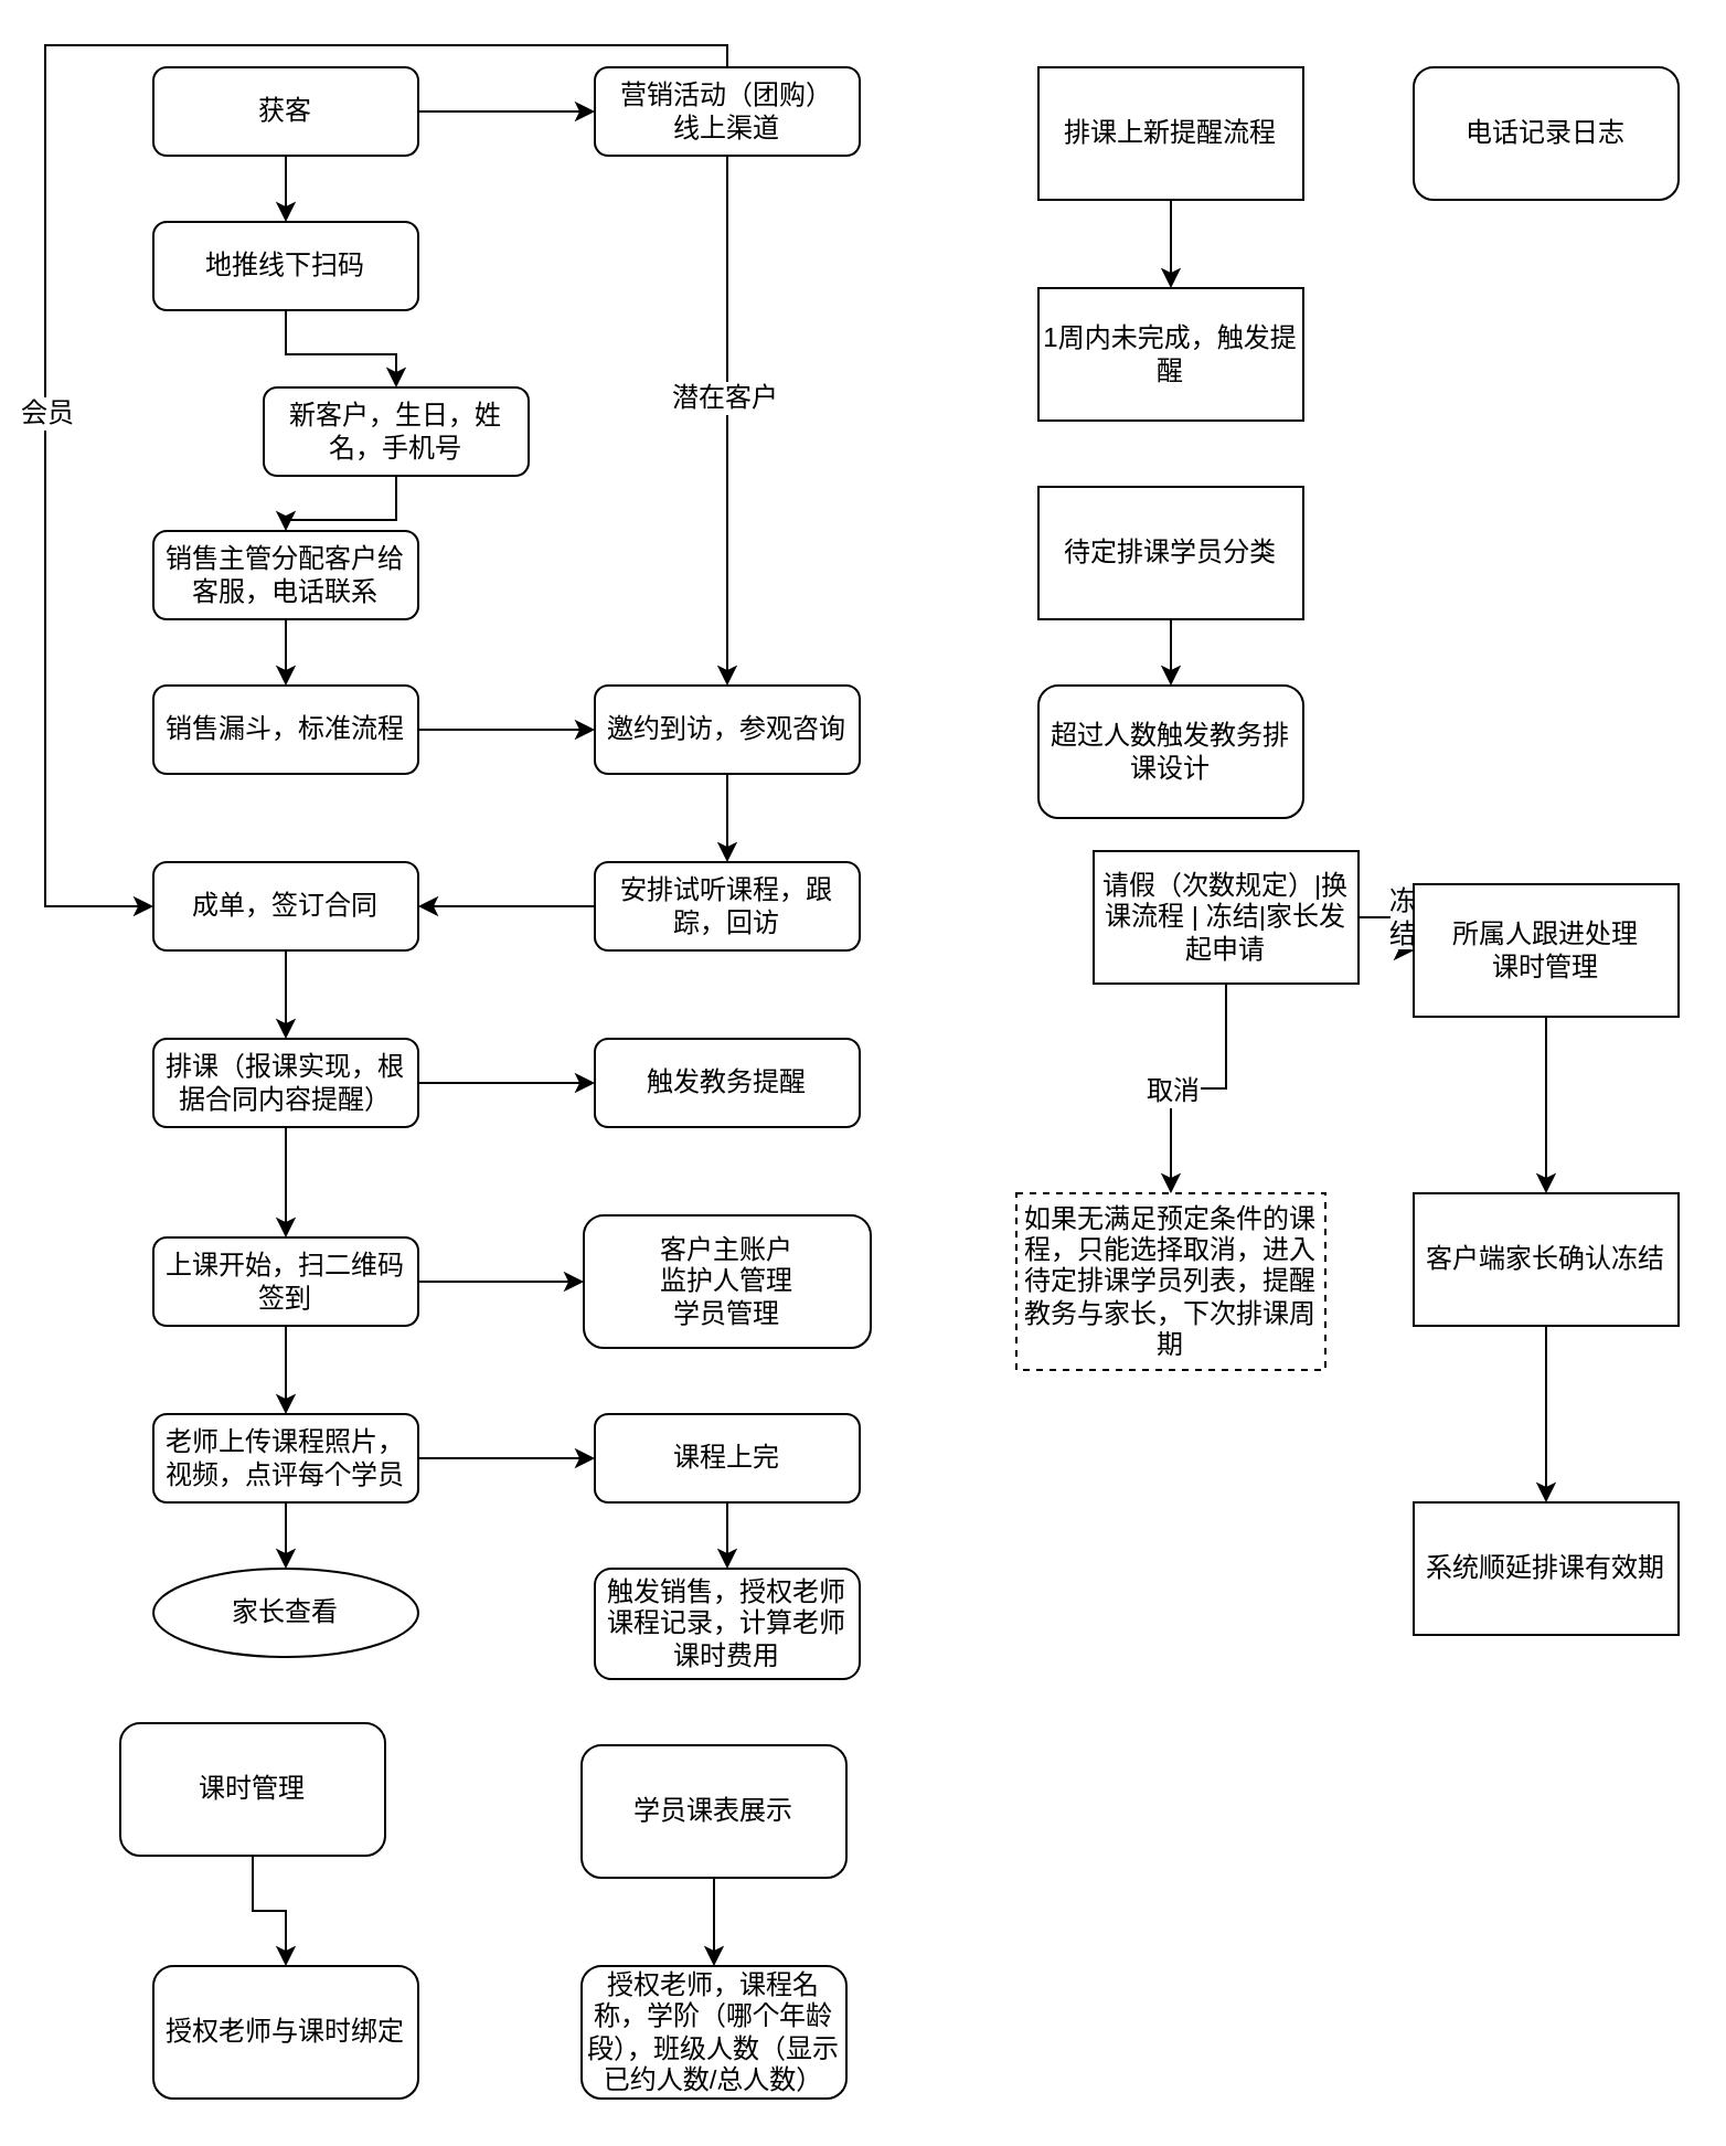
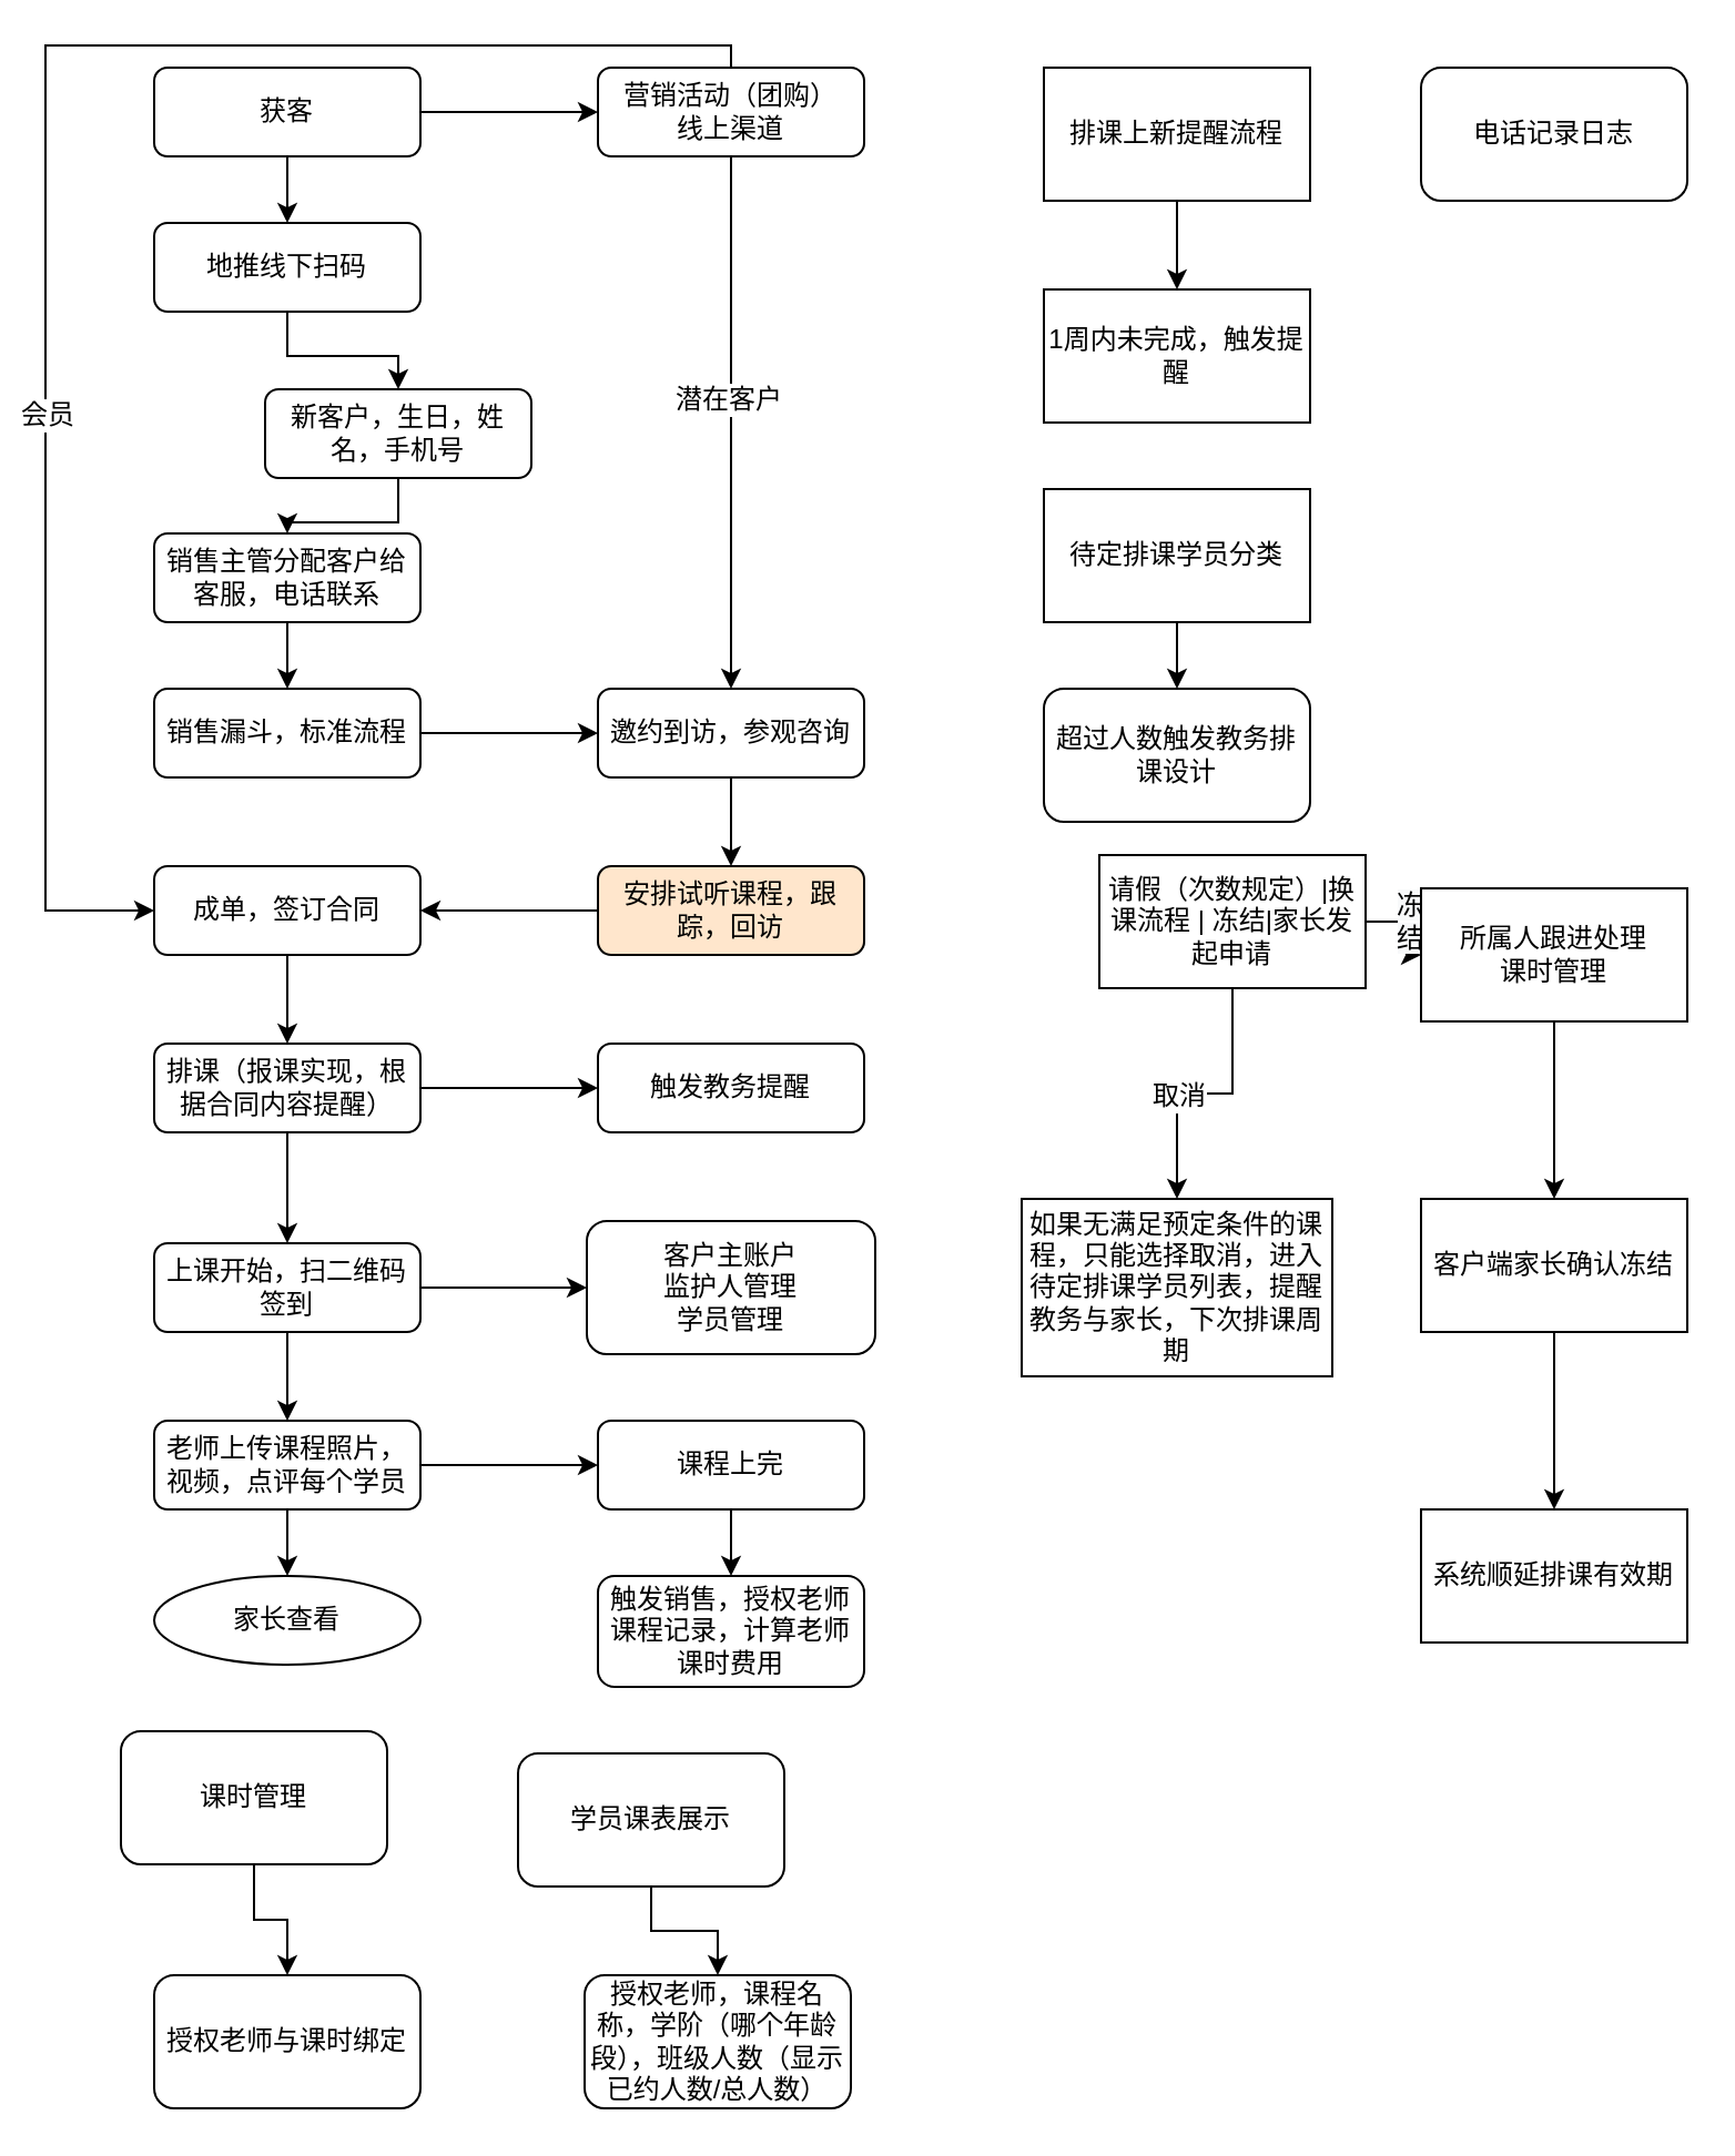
- <mxCell id="21" value="安排试听课程，跟踪，回访" style="rounded=1;whiteSpace=wrap;html=1;fontSize=12;glass=0;strokeWidth=1;shadow=0;" parent="1" vertex="1"><mxGeometry x="269" y="390" width="120" height="40" as="geometry" /></mxCell>
+ <mxCell id="21" value="安排试听课程，跟踪，回访" style="rounded=1;whiteSpace=wrap;html=1;fontSize=12;glass=0;strokeWidth=1;shadow=0;fillColor=#ffe6cc;" parent="1" vertex="1"><mxGeometry x="269" y="390" width="120" height="40" as="geometry" /></mxCell>
- <mxCell id="54" value="如果无满足预定条件的课程，只能选择取消，进入待定排课学员列表，提醒教务与家长，下次排课周期" style="rounded=0;whiteSpace=wrap;html=1;dashed=1;" parent="1" vertex="1"><mxGeometry x="460" y="540" width="140" height="80" as="geometry" /></mxCell>
+ <mxCell id="54" value="如果无满足预定条件的课程，只能选择取消，进入待定排课学员列表，提醒教务与家长，下次排课周期" style="rounded=0;whiteSpace=wrap;html=1;" parent="1" vertex="1"><mxGeometry x="460" y="540" width="140" height="80" as="geometry" /></mxCell>
- <mxCell id="60" value="学员课表展示" style="rounded=1;whiteSpace=wrap;html=1;" parent="1" vertex="1"><mxGeometry x="263" y="790" width="120" height="60" as="geometry" /></mxCell>
+ <mxCell id="60" value="学员课表展示" style="rounded=1;whiteSpace=wrap;html=1;" parent="1" vertex="1"><mxGeometry x="233" y="790" width="120" height="60" as="geometry" /></mxCell>
